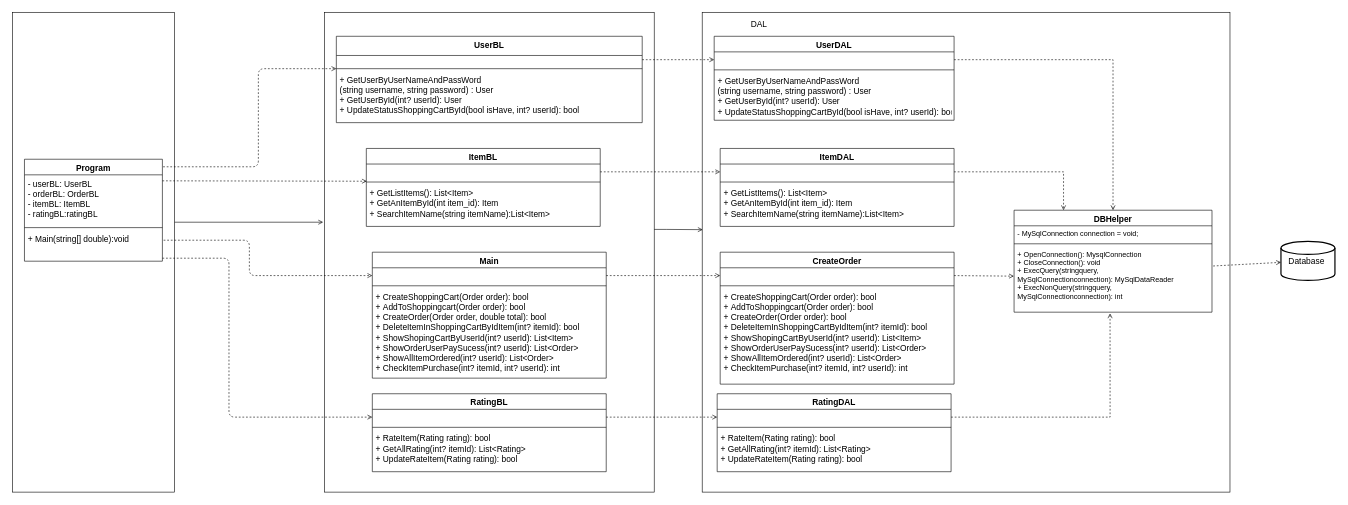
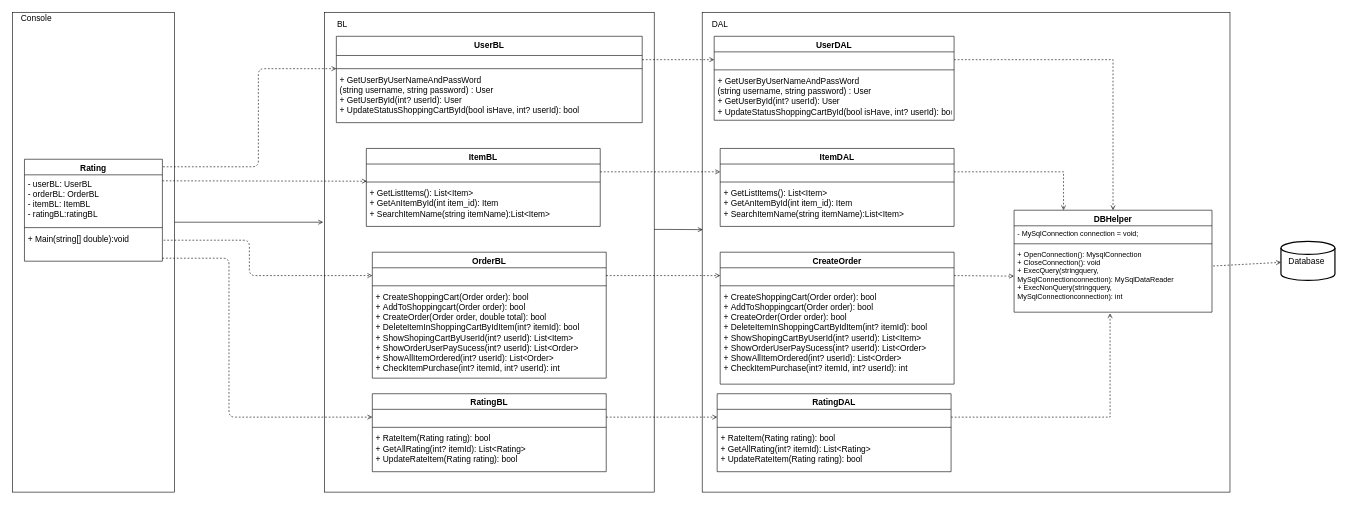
+ <mxCell id="10" value="&lt;font style=&quot;font-size: 14px&quot;&gt;Console&lt;/font&gt;" style="text;html=1;strokeColor=none;fillColor=none;align=center;verticalAlign=middle;whiteSpace=wrap;rounded=0;fontSize=14;" parent="1" vertex="1"><mxGeometry x="20" y="20" width="80" height="20" as="geometry" /></mxCell>
+ <mxCell id="27" value="BL" style="text;html=1;strokeColor=none;fillColor=none;align=center;verticalAlign=middle;whiteSpace=wrap;rounded=0;fontSize=14;" parent="1" vertex="1"><mxGeometry x="550" y="30" width="40" height="20" as="geometry" /></mxCell>
- <mxCell id="55" value="&lt;font style=&quot;font-size: 14px&quot;&gt;DAL&lt;/font&gt;" style="text;html=1;strokeColor=none;fillColor=none;align=center;verticalAlign=middle;whiteSpace=wrap;rounded=0;fontSize=13;" parent="1" vertex="1"><mxGeometry x="1245" y="30" width="40" height="20" as="geometry" /></mxCell>
+ <mxCell id="55" value="&lt;font style=&quot;font-size: 14px&quot;&gt;DAL&lt;/font&gt;" style="text;html=1;strokeColor=none;fillColor=none;align=center;verticalAlign=middle;whiteSpace=wrap;rounded=0;fontSize=13;" parent="1" vertex="1"><mxGeometry x="1180" y="30" width="40" height="20" as="geometry" /></mxCell>
- <mxCell id="6" value="Program" style="swimlane;fontStyle=1;align=center;verticalAlign=top;childLayout=stackLayout;horizontal=1;startSize=26;horizontalStack=0;resizeParent=1;resizeParentMax=0;resizeLast=0;collapsible=1;marginBottom=0;fontSize=14;" parent="1" vertex="1"><mxGeometry x="40" y="265" width="230" height="170" as="geometry"><mxRectangle x="30" y="130" width="90" height="26" as="alternateBounds" /></mxGeometry></mxCell>
+ <mxCell id="6" value="Rating" style="swimlane;fontStyle=1;align=center;verticalAlign=top;childLayout=stackLayout;horizontal=1;startSize=26;horizontalStack=0;resizeParent=1;resizeParentMax=0;resizeLast=0;collapsible=1;marginBottom=0;fontSize=14;" parent="1" vertex="1"><mxGeometry x="40" y="265" width="230" height="170" as="geometry"><mxRectangle x="30" y="130" width="90" height="26" as="alternateBounds" /></mxGeometry></mxCell>
- <mxCell id="19" value="Main" style="swimlane;fontStyle=1;align=center;verticalAlign=top;childLayout=stackLayout;horizontal=1;startSize=26;horizontalStack=0;resizeParent=1;resizeParentMax=0;resizeLast=0;collapsible=1;marginBottom=0;fillColor=none;gradientColor=none;fontSize=14;" parent="1" vertex="1"><mxGeometry x="620" y="420" width="390" height="210" as="geometry" /></mxCell>
+ <mxCell id="19" value="OrderBL" style="swimlane;fontStyle=1;align=center;verticalAlign=top;childLayout=stackLayout;horizontal=1;startSize=26;horizontalStack=0;resizeParent=1;resizeParentMax=0;resizeLast=0;collapsible=1;marginBottom=0;fillColor=none;gradientColor=none;fontSize=14;" parent="1" vertex="1"><mxGeometry x="620" y="420" width="390" height="210" as="geometry" /></mxCell>
